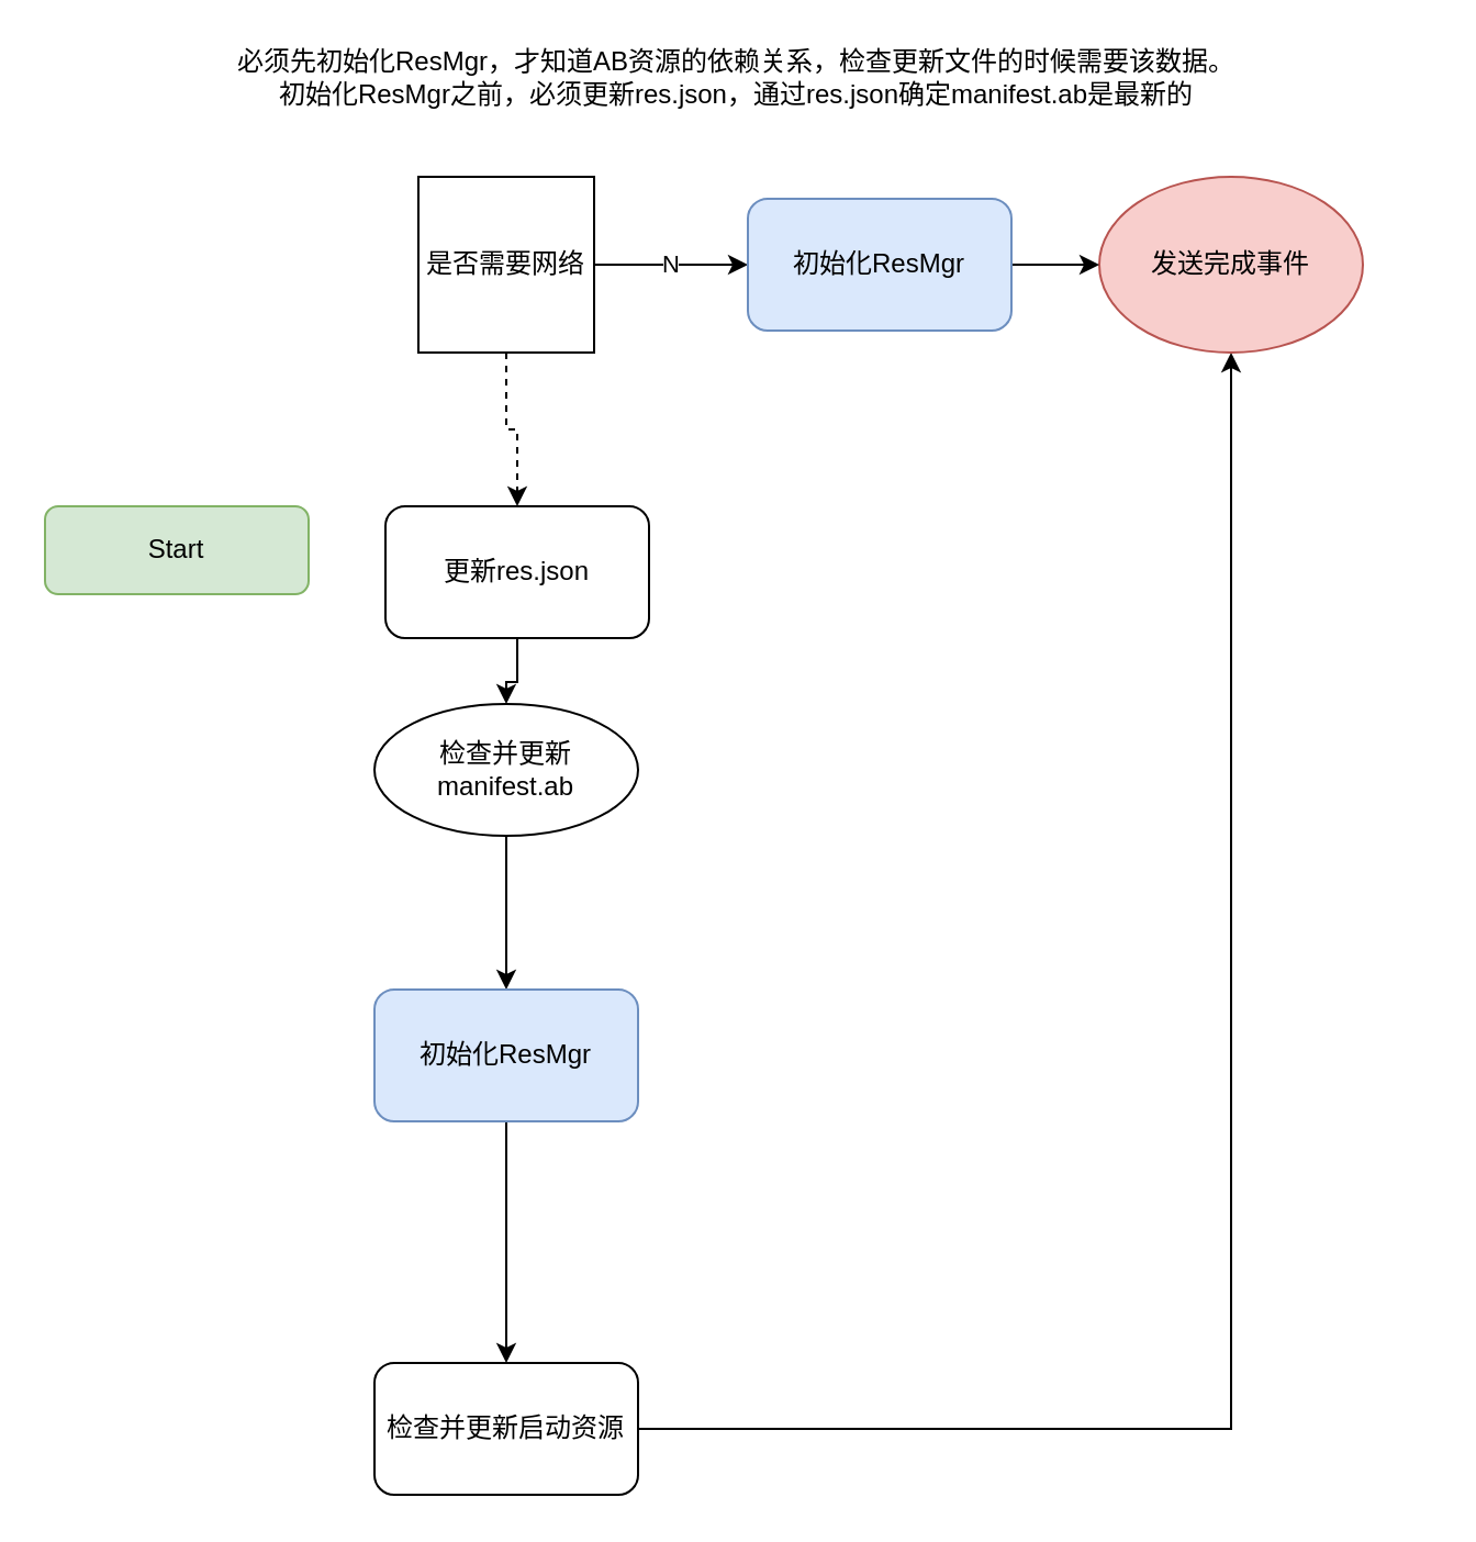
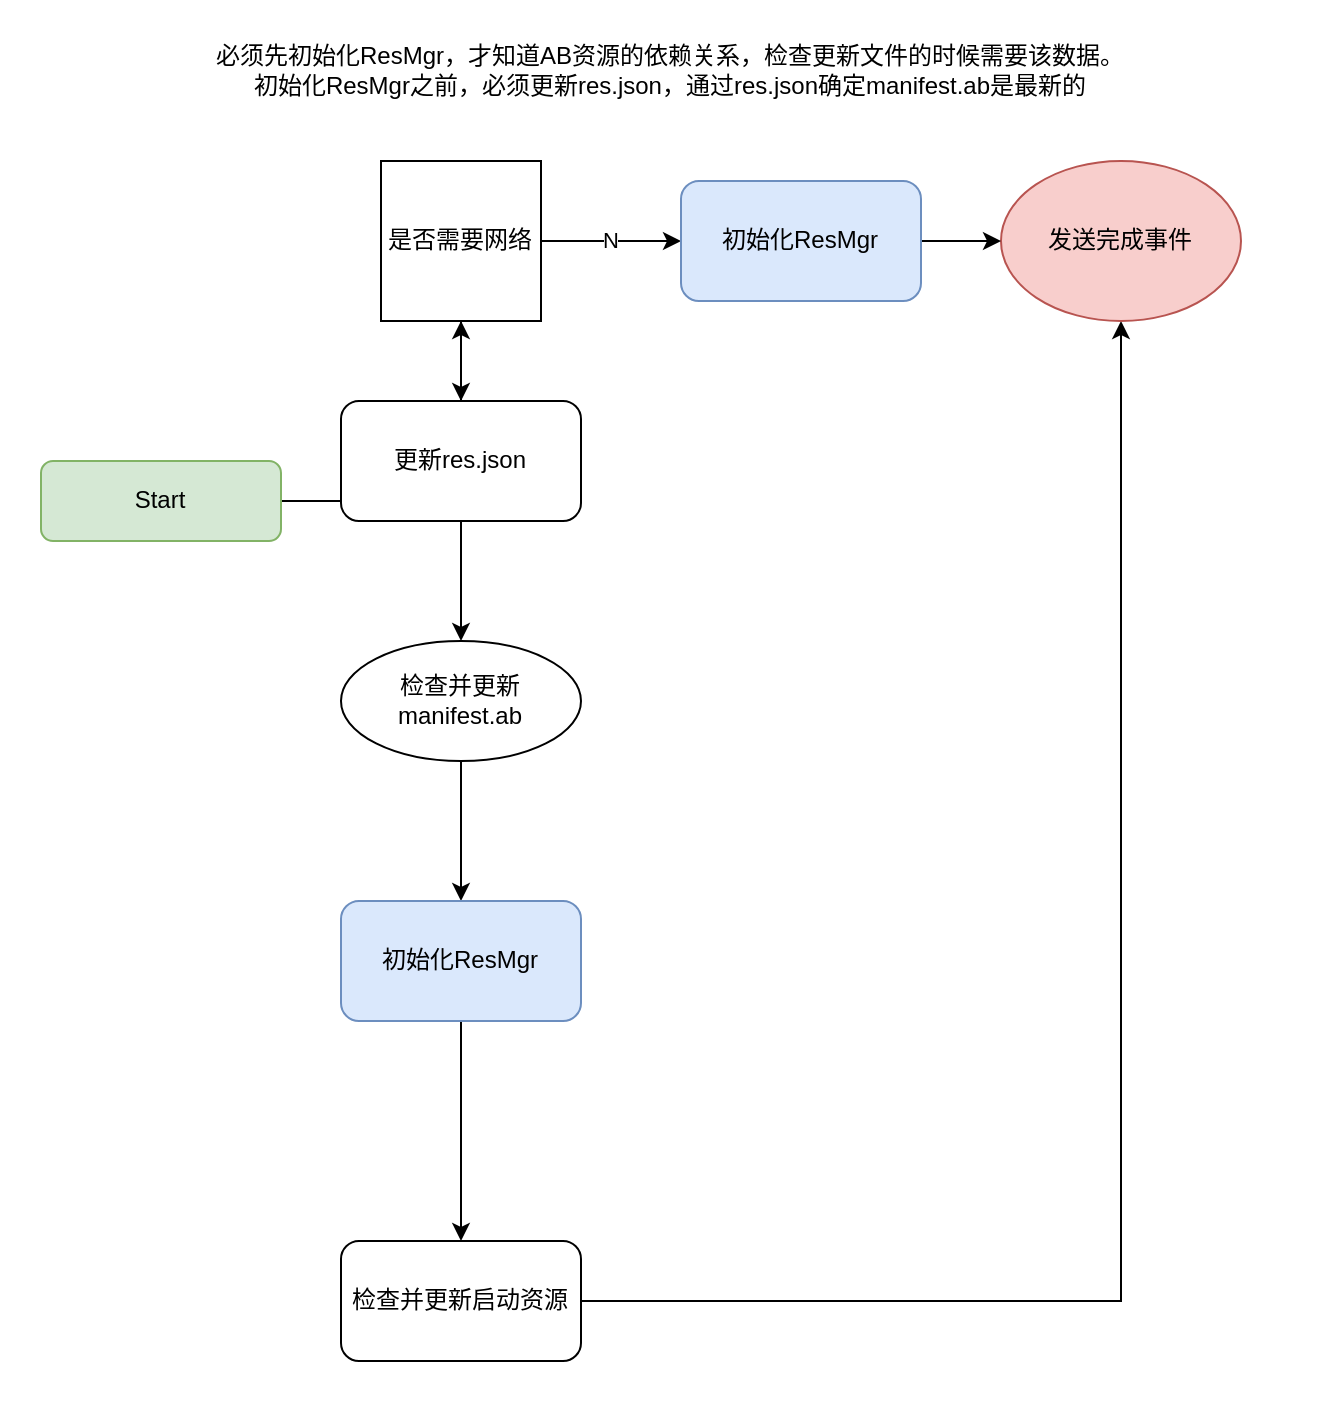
+ <mxCell id="2" value="" style="edgeStyle=orthogonalEdgeStyle;rounded=0;orthogonalLoop=1;jettySize=auto;html=1;" parent="1" source="3" target="6" edge="1"><mxGeometry relative="1" as="geometry" /></mxCell>
- <mxCell id="13" value="更新res.json" style="whiteSpace=wrap;html=1;rounded=1;glass=0;strokeWidth=1;shadow=0;" vertex="1" parent="1"><mxGeometry x="175" y="230" width="120" height="60" as="geometry" /></mxCell>
+ <mxCell id="13" value="更新res.json" style="whiteSpace=wrap;html=1;rounded=1;glass=0;strokeWidth=1;shadow=0;" vertex="1" parent="1"><mxGeometry x="170" y="200" width="120" height="60" as="geometry" /></mxCell>
